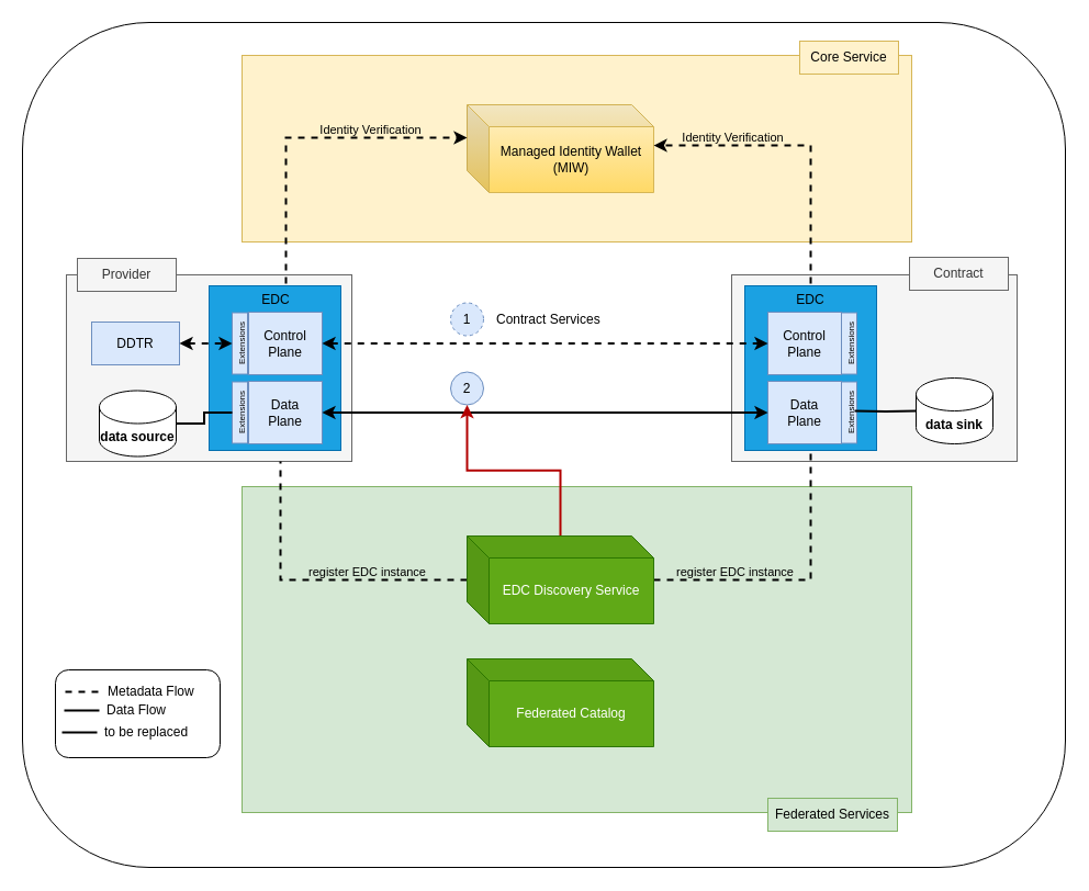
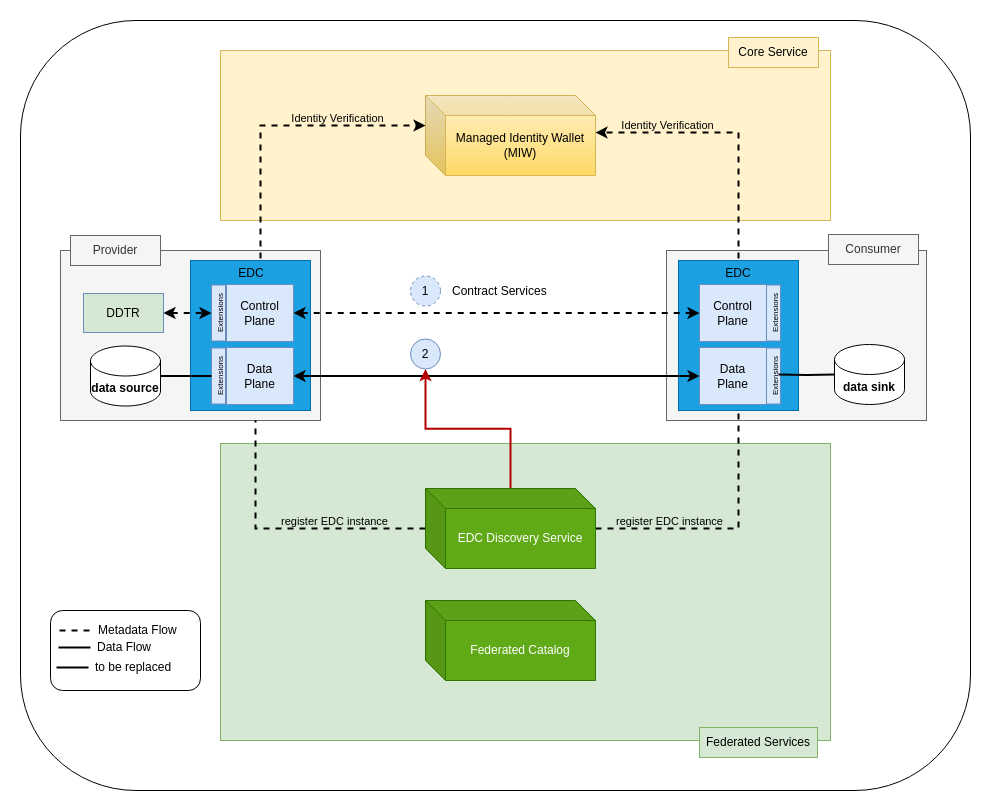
- <mxCell id="23" value="Contract" style="text;html=1;strokeColor=#666666;fillColor=#f5f5f5;align=center;verticalAlign=middle;whiteSpace=wrap;rounded=0;fontColor=#333333;" parent="1" vertex="1"><mxGeometry x="828" y="234" width="90" height="30" as="geometry" /></mxCell>
+ <mxCell id="23" value="Consumer" style="text;html=1;strokeColor=#666666;fillColor=#f5f5f5;align=center;verticalAlign=middle;whiteSpace=wrap;rounded=0;fontColor=#333333;" parent="1" vertex="1"><mxGeometry x="828" y="234" width="90" height="30" as="geometry" /></mxCell>
- <mxCell id="20" value="DDTR" style="rounded=0;whiteSpace=wrap;html=1;fillColor=#dae8fc;strokeColor=#6c8ebf;" vertex="1" parent="6"><mxGeometry x="23" y="63" width="80" height="39" as="geometry" /></mxCell>
+ <mxCell id="20" value="DDTR" style="rounded=0;whiteSpace=wrap;html=1;fillColor=#d5e8d4;strokeColor=#6c8ebf;" vertex="1" parent="6"><mxGeometry x="23" y="63" width="80" height="39" as="geometry" /></mxCell>
- <mxCell id="9" value="&lt;b&gt;data source&lt;/b&gt;" style="shape=cylinder3;whiteSpace=wrap;html=1;boundedLbl=1;backgroundOutline=1;size=15;" parent="6" vertex="1"><mxGeometry x="30" y="125.5" width="70" height="60" as="geometry" /></mxCell>
+ <mxCell id="9" value="&lt;b&gt;data source&lt;/b&gt;" style="shape=cylinder3;whiteSpace=wrap;html=1;boundedLbl=1;backgroundOutline=1;size=15;" parent="6" vertex="1"><mxGeometry x="30" y="115.5" width="70" height="60" as="geometry" /></mxCell>
